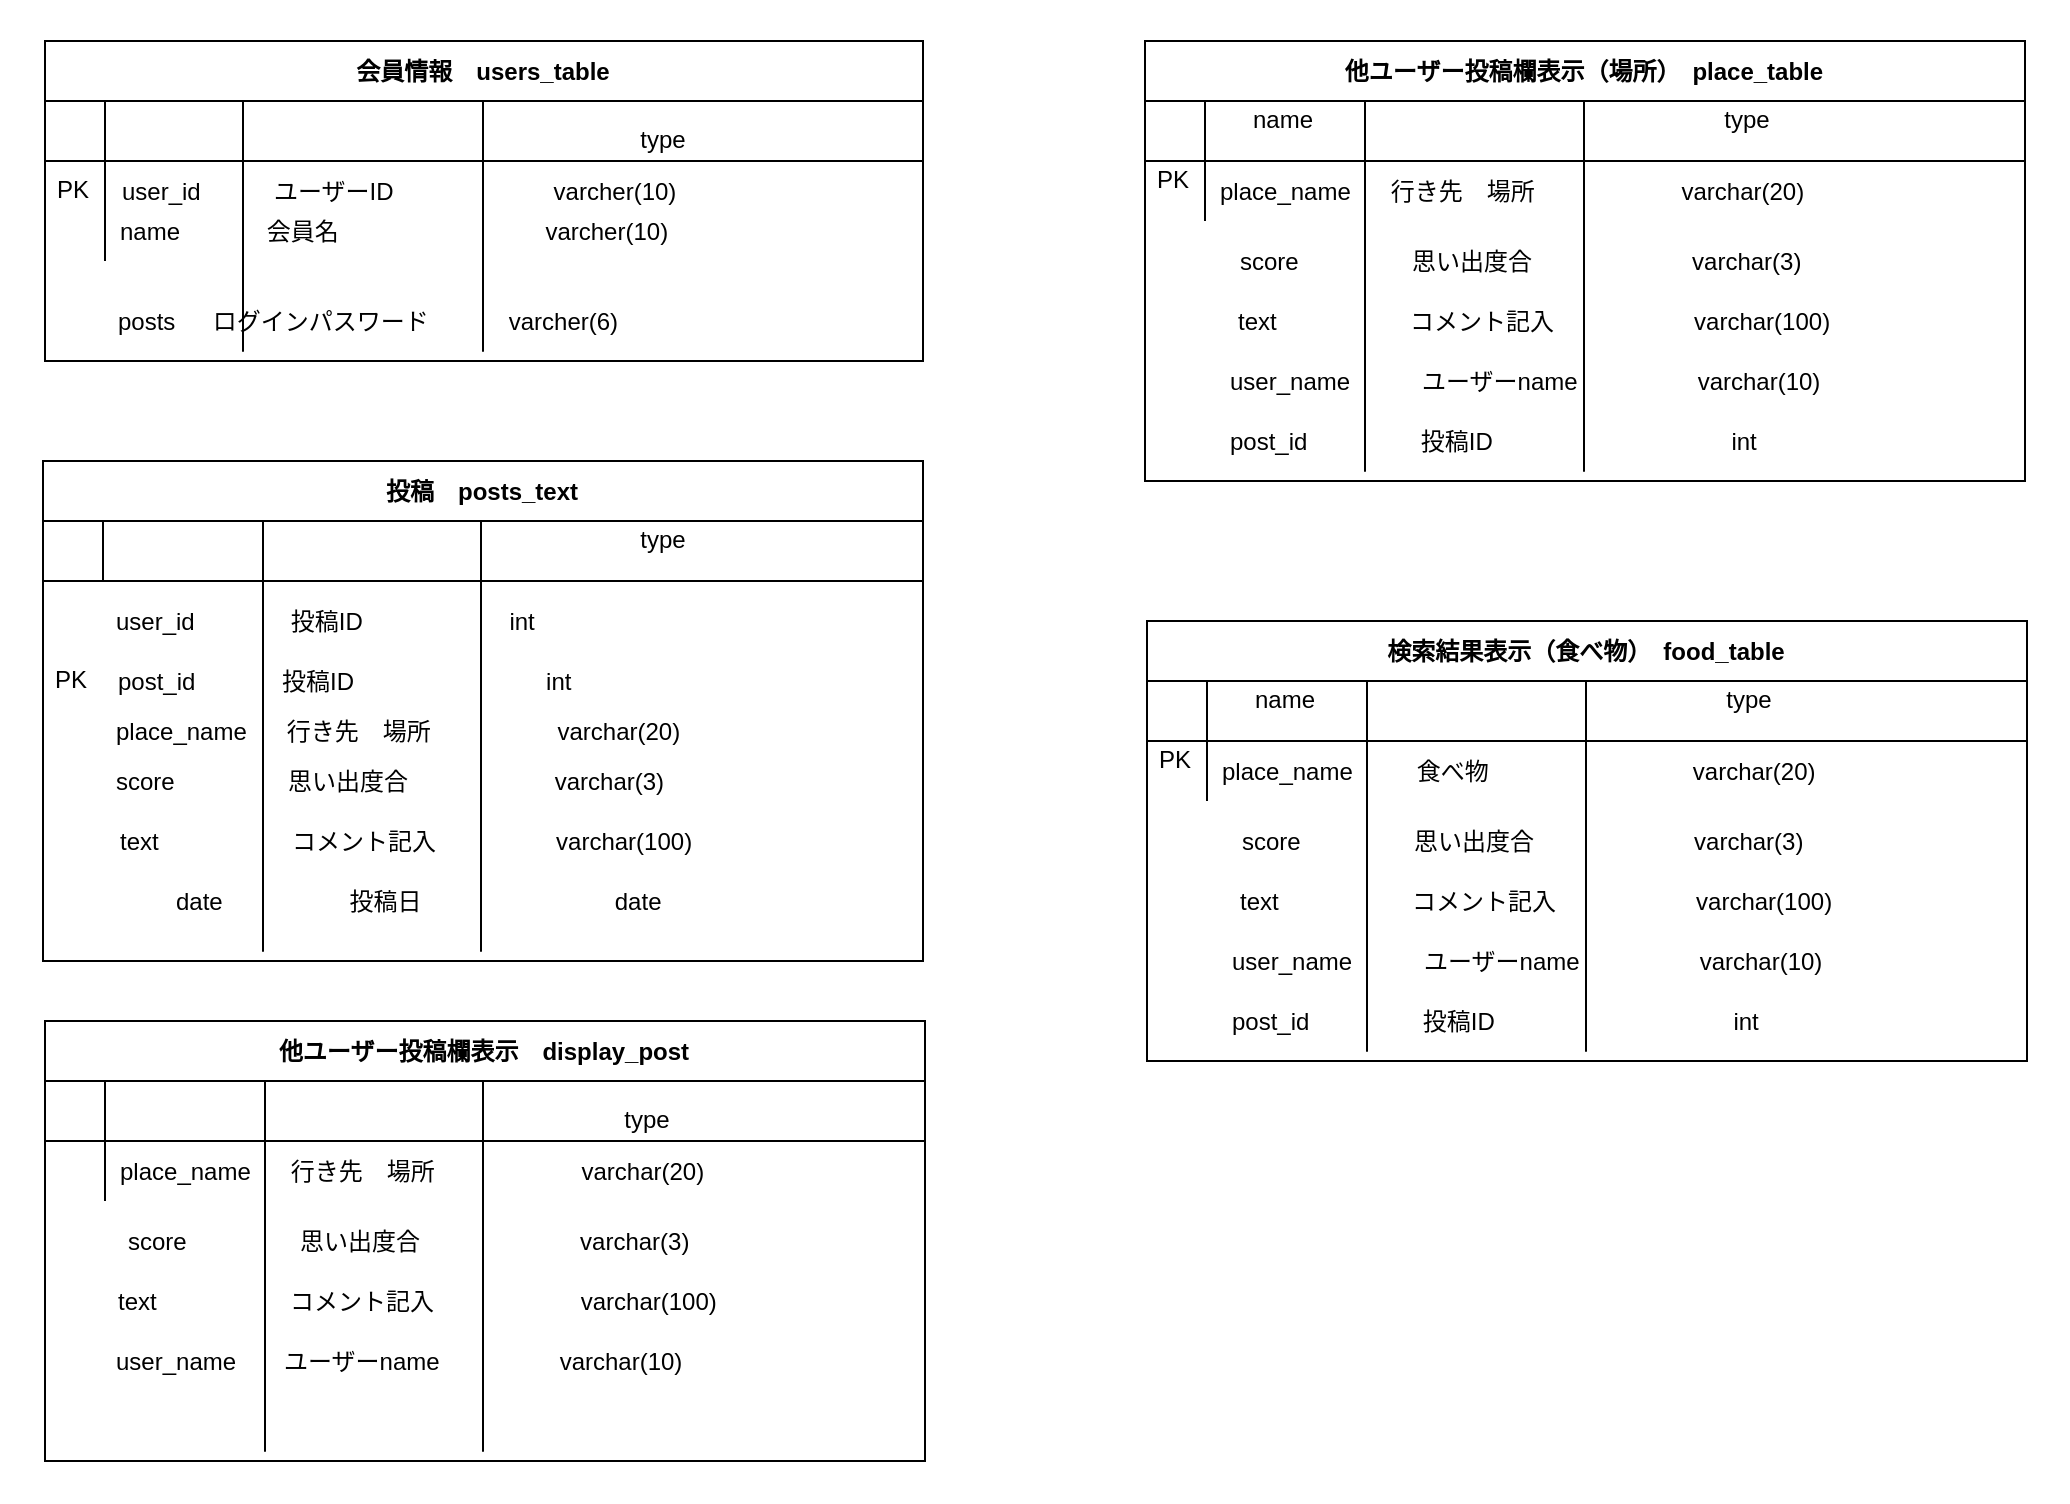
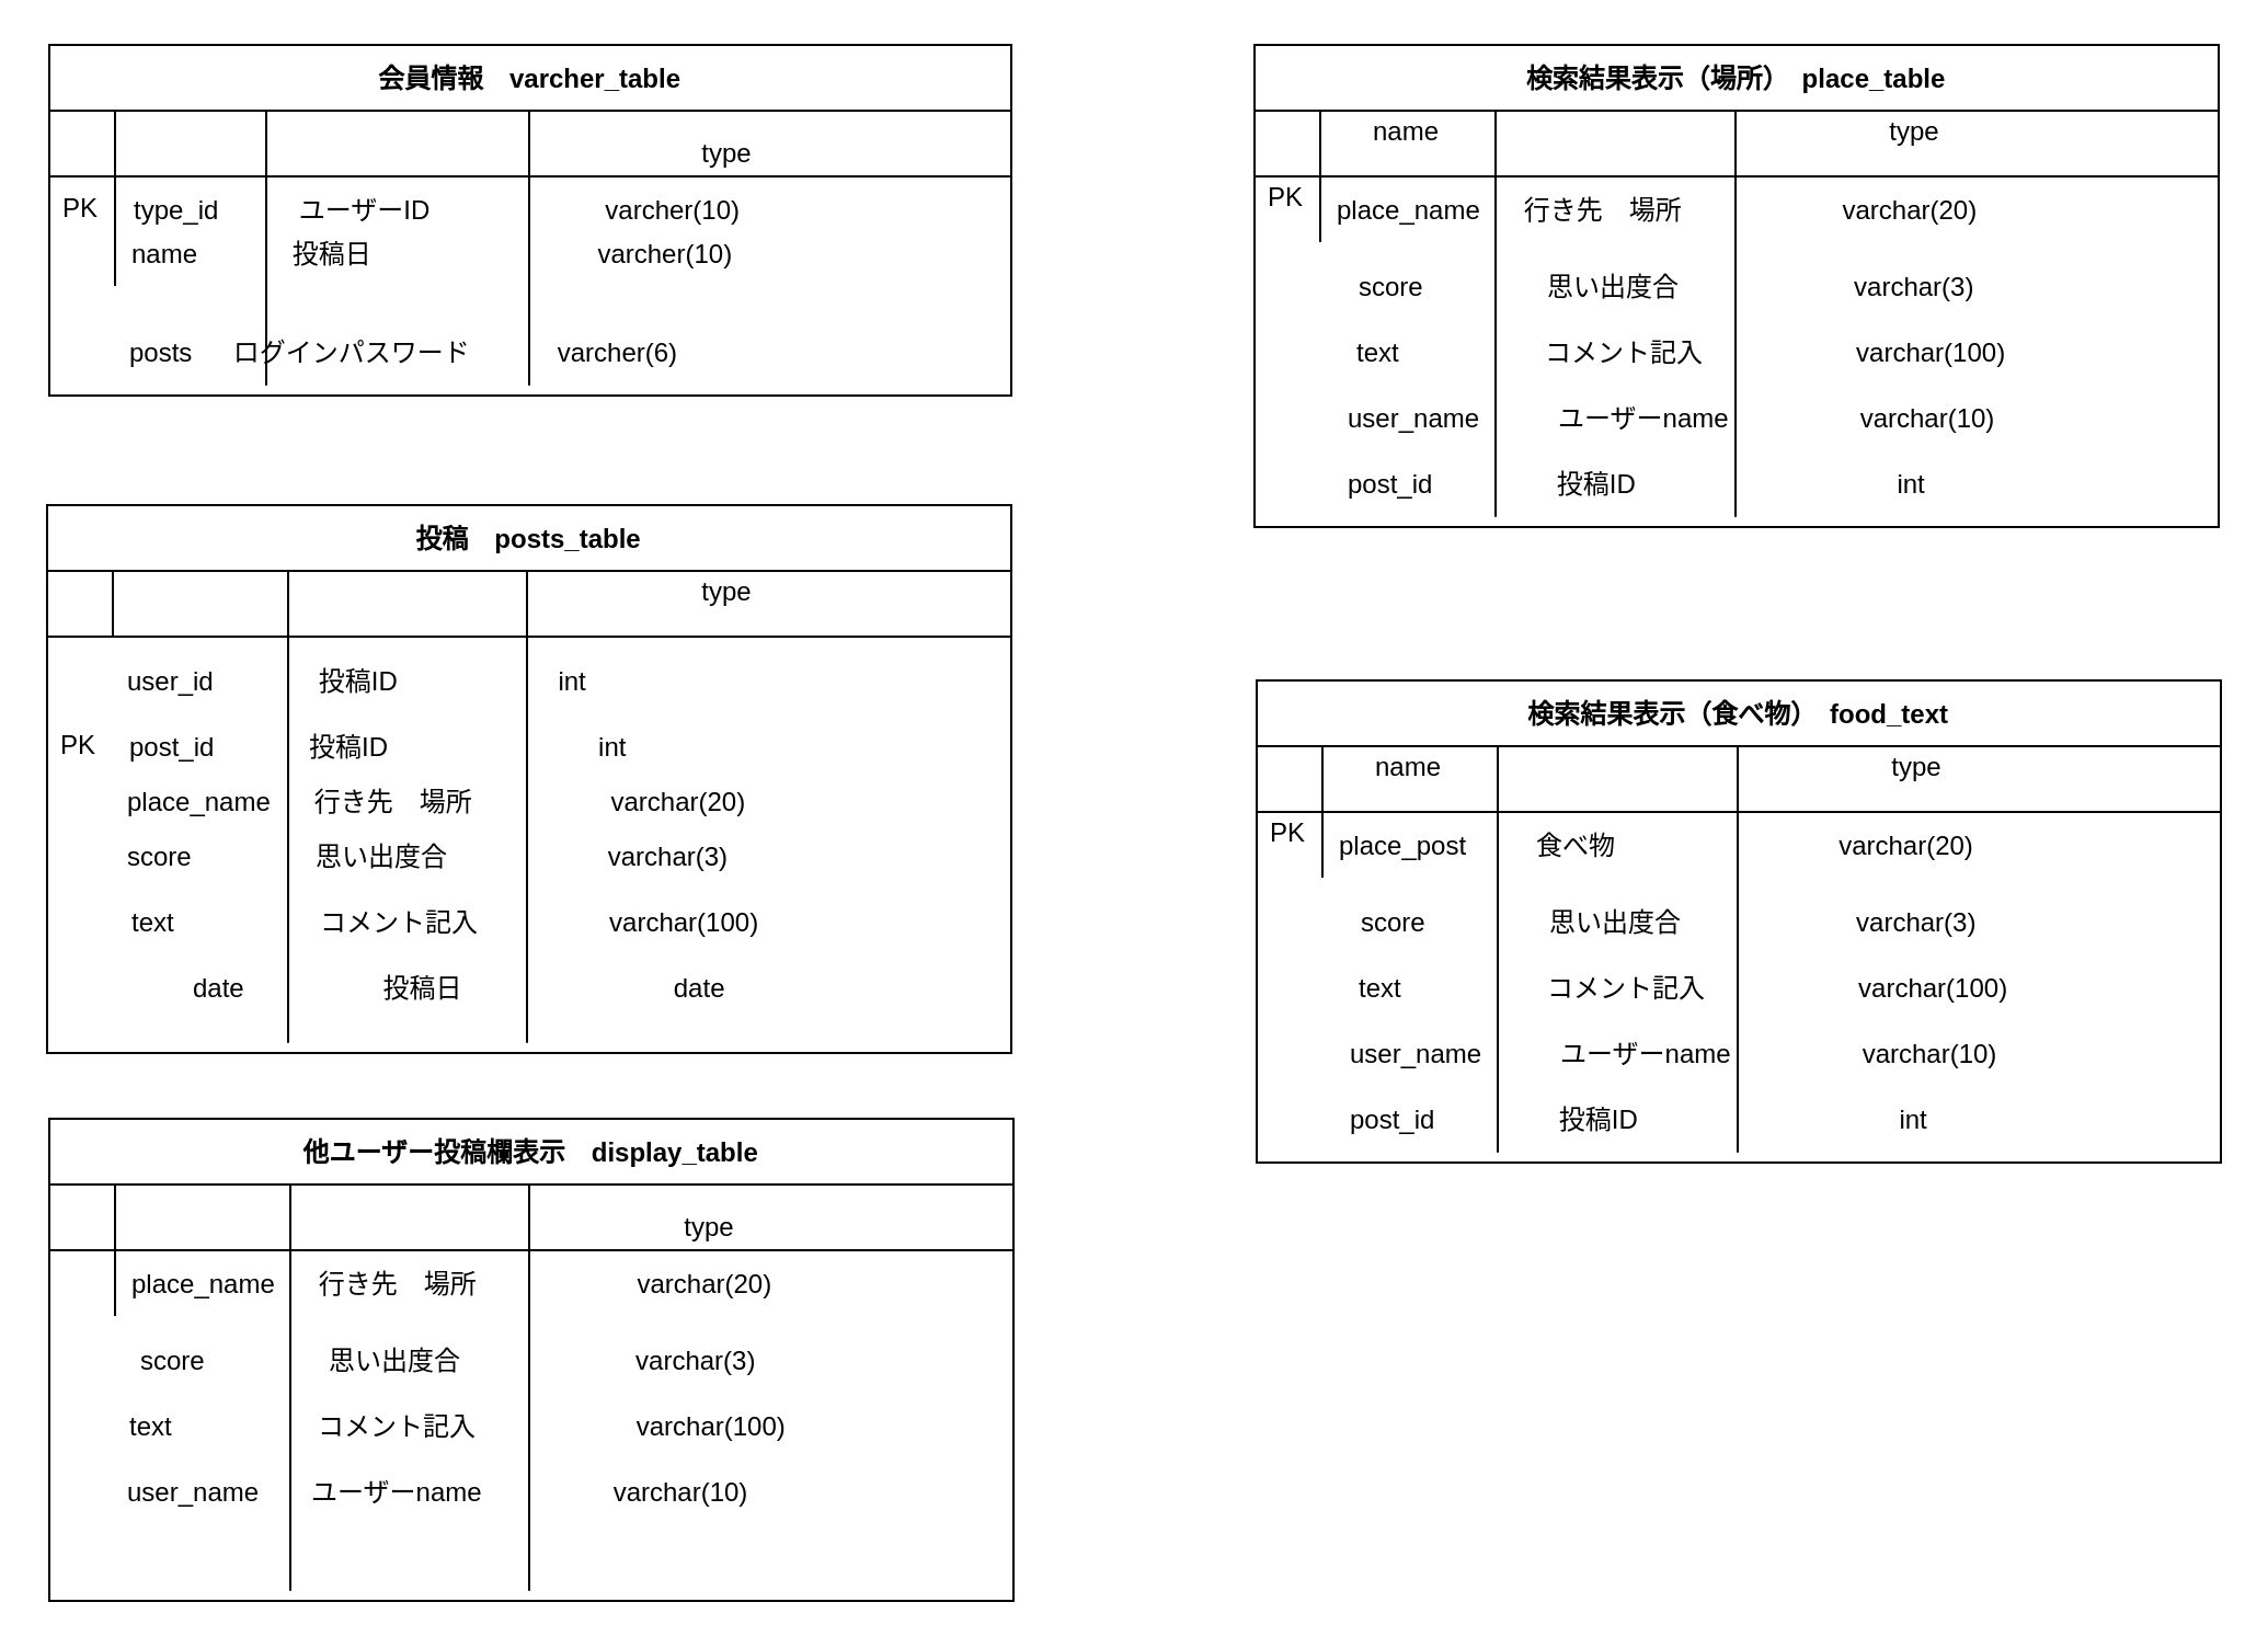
- <mxCell id="2" value="会員情報　users_table" style="shape=table;startSize=30;container=1;collapsible=1;childLayout=tableLayout;fixedRows=1;rowLines=0;fontStyle=1;align=center;resizeLast=1;" vertex="1" parent="1"><mxGeometry x="22" y="20" width="439" height="160" as="geometry" /></mxCell>
+ <mxCell id="2" value="会員情報　varcher_table" style="shape=table;startSize=30;container=1;collapsible=1;childLayout=tableLayout;fixedRows=1;rowLines=0;fontStyle=1;align=center;resizeLast=1;" vertex="1" parent="1"><mxGeometry x="22" y="20" width="439" height="160" as="geometry" /></mxCell>
- <mxCell id="63" value="他ユーザー投稿欄表示（場所）　place_table" style="shape=table;startSize=30;container=1;collapsible=1;childLayout=tableLayout;fixedRows=1;rowLines=0;fontStyle=1;align=center;resizeLast=1;" vertex="1" parent="1"><mxGeometry x="572" y="20" width="440" height="220" as="geometry" /></mxCell>
+ <mxCell id="63" value="検索結果表示（場所）　place_table" style="shape=table;startSize=30;container=1;collapsible=1;childLayout=tableLayout;fixedRows=1;rowLines=0;fontStyle=1;align=center;resizeLast=1;" vertex="1" parent="1"><mxGeometry x="572" y="20" width="440" height="220" as="geometry" /></mxCell>
- <mxCell id="40" value="user_id           ユーザーID                        varcher(10)                           " style="shape=partialRectangle;connectable=0;fillColor=none;top=0;left=0;bottom=0;right=0;align=left;spacingLeft=6;overflow=hidden;" vertex="1" parent="1"><mxGeometry x="53" y="80" width="409" height="30" as="geometry" /></mxCell>
+ <mxCell id="40" value="type_id           ユーザーID                        varcher(10)                           " style="shape=partialRectangle;connectable=0;fillColor=none;top=0;left=0;bottom=0;right=0;align=left;spacingLeft=6;overflow=hidden;" vertex="1" parent="1"><mxGeometry x="53" y="80" width="409" height="30" as="geometry" /></mxCell>
- <mxCell id="11" value="name             会員名                               varcher(10)                           " style="shape=partialRectangle;connectable=0;fillColor=none;top=0;left=0;bottom=0;right=0;align=left;spacingLeft=6;overflow=hidden;" vertex="1" parent="9"><mxGeometry x="30" width="409" height="30" as="geometry" /></mxCell>
+ <mxCell id="11" value="name             投稿日                               varcher(10)                           " style="shape=partialRectangle;connectable=0;fillColor=none;top=0;left=0;bottom=0;right=0;align=left;spacingLeft=6;overflow=hidden;" vertex="1" parent="9"><mxGeometry x="30" width="409" height="30" as="geometry" /></mxCell>
- <mxCell id="17" value="投稿　posts_text" style="shape=table;startSize=30;container=1;collapsible=1;childLayout=tableLayout;fixedRows=1;rowLines=0;fontStyle=1;align=center;resizeLast=1;" vertex="1" parent="1"><mxGeometry x="21" y="230" width="440" height="250" as="geometry" /></mxCell>
+ <mxCell id="17" value="投稿　posts_table" style="shape=table;startSize=30;container=1;collapsible=1;childLayout=tableLayout;fixedRows=1;rowLines=0;fontStyle=1;align=center;resizeLast=1;" vertex="1" parent="1"><mxGeometry x="21" y="230" width="440" height="250" as="geometry" /></mxCell>
- <mxCell id="43" value="検索結果表示（食べ物）　food_table" style="shape=table;startSize=30;container=1;collapsible=1;childLayout=tableLayout;fixedRows=1;rowLines=0;fontStyle=1;align=center;resizeLast=1;" vertex="1" parent="1"><mxGeometry x="573" y="310" width="440" height="220" as="geometry" /></mxCell>
+ <mxCell id="43" value="検索結果表示（食べ物）　food_text" style="shape=table;startSize=30;container=1;collapsible=1;childLayout=tableLayout;fixedRows=1;rowLines=0;fontStyle=1;align=center;resizeLast=1;" vertex="1" parent="1"><mxGeometry x="573" y="310" width="440" height="220" as="geometry" /></mxCell>
- <mxCell id="49" value="place_name     　 食べ物                      　     varchar(20)" style="shape=partialRectangle;connectable=0;fillColor=none;top=0;left=0;bottom=0;right=0;align=left;spacingLeft=6;overflow=hidden;" vertex="1" parent="47"><mxGeometry x="30" width="410" height="30" as="geometry" /></mxCell>
+ <mxCell id="49" value="place_post     　 食べ物                      　     varchar(20)" style="shape=partialRectangle;connectable=0;fillColor=none;top=0;left=0;bottom=0;right=0;align=left;spacingLeft=6;overflow=hidden;" vertex="1" parent="47"><mxGeometry x="30" width="410" height="30" as="geometry" /></mxCell>
- <mxCell id="27" value="他ユーザー投稿欄表示　display_post" style="shape=table;startSize=30;container=1;collapsible=1;childLayout=tableLayout;fixedRows=1;rowLines=0;fontStyle=1;align=center;resizeLast=1;" vertex="1" parent="1"><mxGeometry x="22" y="510" width="440" height="220" as="geometry" /></mxCell>
+ <mxCell id="27" value="他ユーザー投稿欄表示　display_table" style="shape=table;startSize=30;container=1;collapsible=1;childLayout=tableLayout;fixedRows=1;rowLines=0;fontStyle=1;align=center;resizeLast=1;" vertex="1" parent="1"><mxGeometry x="22" y="510" width="440" height="220" as="geometry" /></mxCell>
